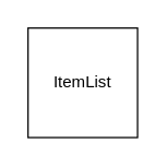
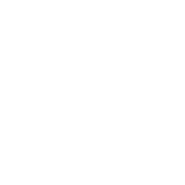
- <mxCell id="2" value="ItemList" style="whiteSpace=wrap;html=1;aspect=fixed;" vertex="1" parent="1"><mxGeometry x="20" y="20" width="80" height="80" as="geometry" /></mxCell>
